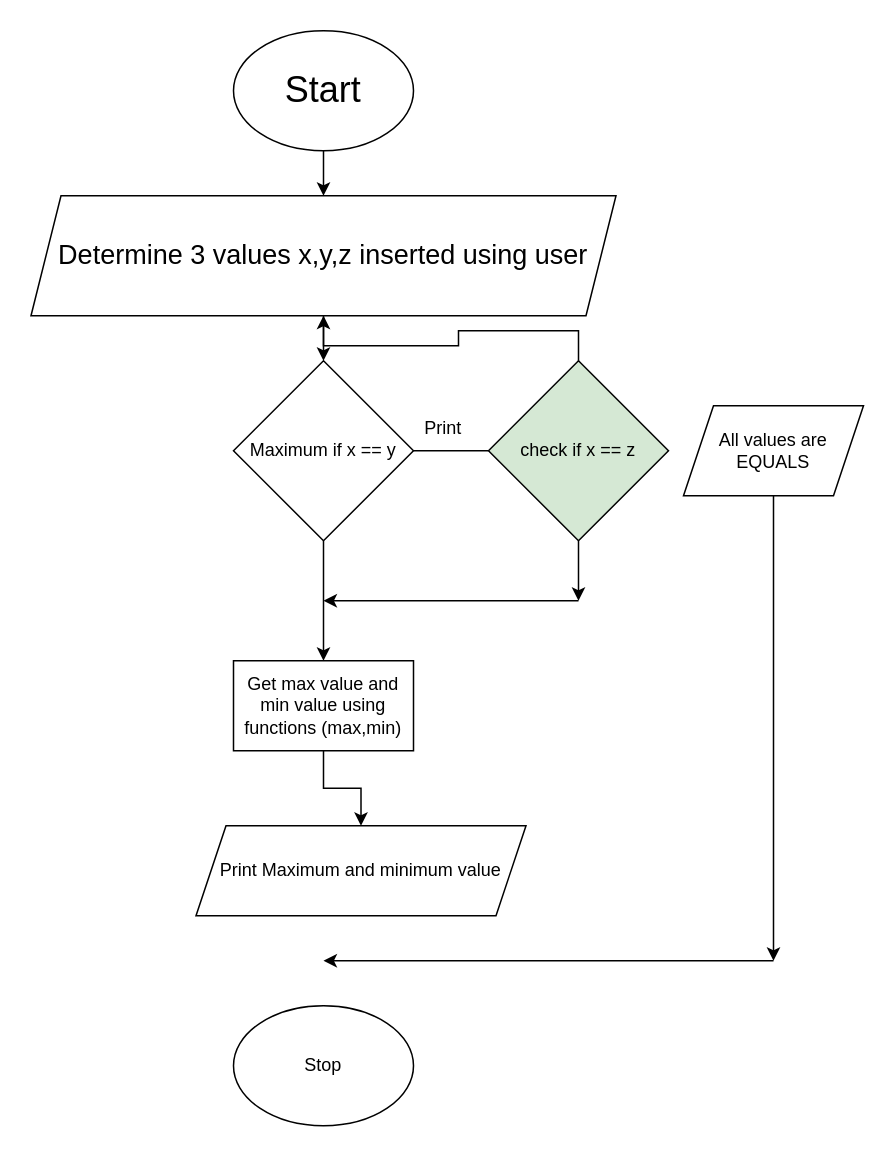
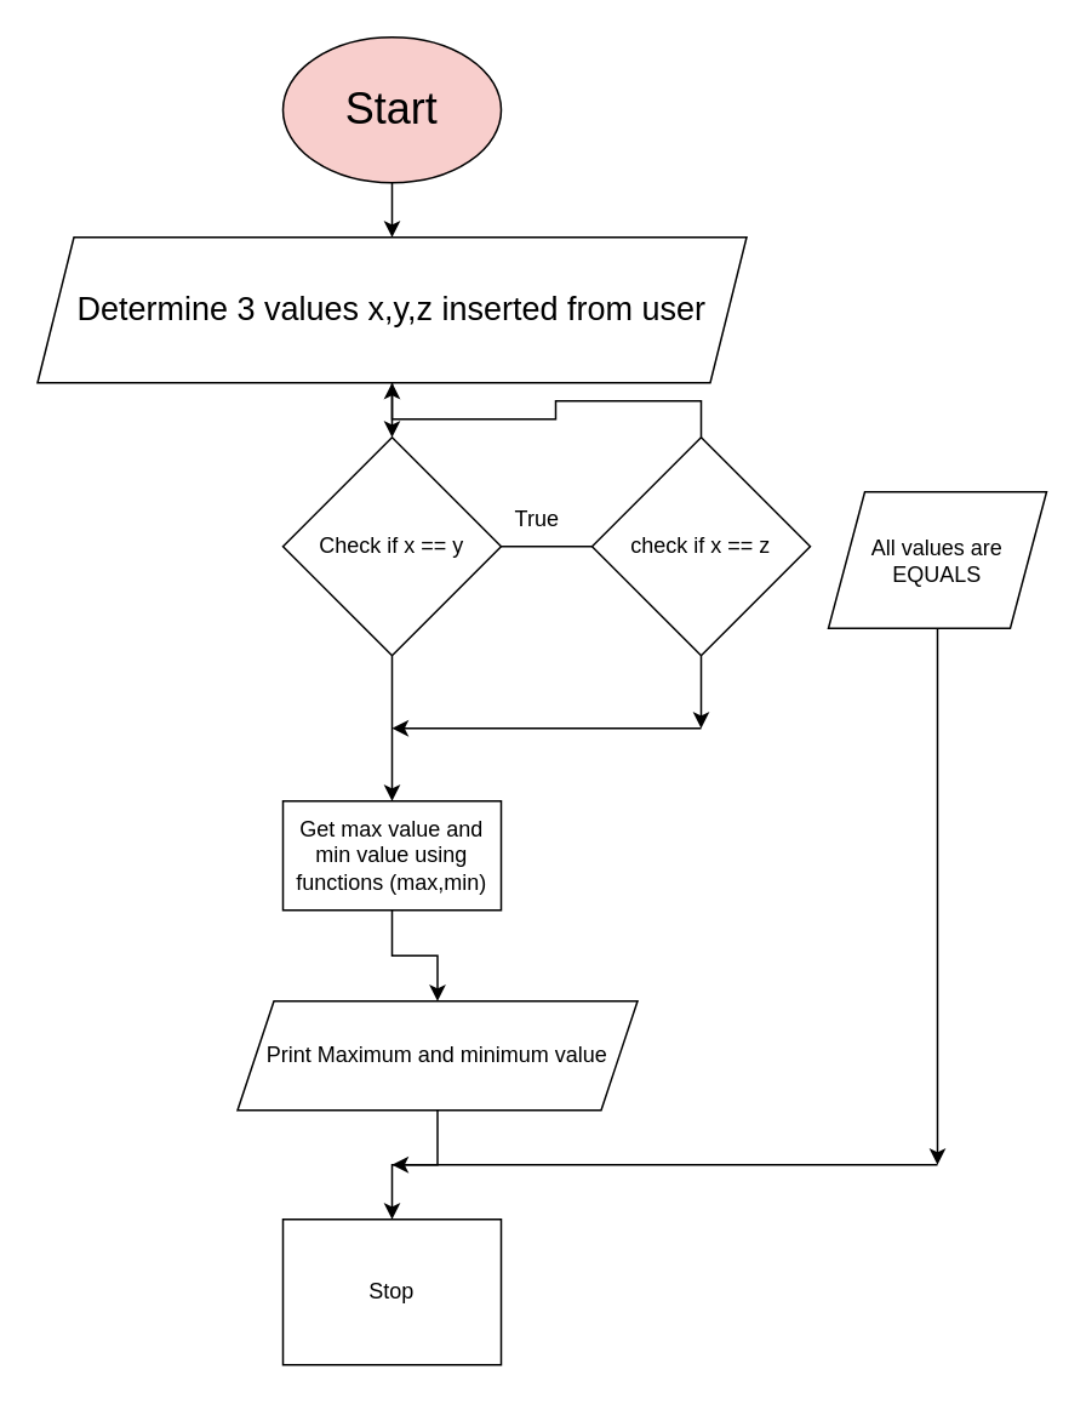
- <mxCell id="3" value="&lt;font style=&quot;font-size: 24px;&quot;&gt;Start&lt;/font&gt;" style="ellipse;whiteSpace=wrap;html=1;" vertex="1" parent="1"><mxGeometry x="155" y="20" width="120" height="80" as="geometry" /></mxCell>
+ <mxCell id="3" value="&lt;font style=&quot;font-size: 24px;&quot;&gt;Start&lt;/font&gt;" style="ellipse;whiteSpace=wrap;html=1;fillColor=#f8cecc;" vertex="1" parent="1"><mxGeometry x="155" y="20" width="120" height="80" as="geometry" /></mxCell>
- <mxCell id="5" value="&lt;font style=&quot;font-size: 18px;&quot;&gt;Determine 3 values x,y,z inserted using user&lt;/font&gt;" style="shape=parallelogram;perimeter=parallelogramPerimeter;whiteSpace=wrap;html=1;fixedSize=1;align=center;" vertex="1" parent="1"><mxGeometry x="20" y="130" width="390" height="80" as="geometry" /></mxCell>
+ <mxCell id="5" value="&lt;font style=&quot;font-size: 18px;&quot;&gt;Determine 3 values x,y,z inserted from user&lt;/font&gt;" style="shape=parallelogram;perimeter=parallelogramPerimeter;whiteSpace=wrap;html=1;fixedSize=1;align=center;" vertex="1" parent="1"><mxGeometry x="20" y="130" width="390" height="80" as="geometry" /></mxCell>
- <mxCell id="12" value="Print" style="text;html=1;strokeColor=none;fillColor=none;align=center;verticalAlign=middle;whiteSpace=wrap;rounded=0;" vertex="1" parent="1"><mxGeometry x="265" y="270" width="60" height="30" as="geometry" /></mxCell>
+ <mxCell id="12" value="True" style="text;html=1;strokeColor=none;fillColor=none;align=center;verticalAlign=middle;whiteSpace=wrap;rounded=0;" vertex="1" parent="1"><mxGeometry x="265" y="270" width="60" height="30" as="geometry" /></mxCell>
- <mxCell id="8" value="Maximum if x == y" style="rhombus;whiteSpace=wrap;html=1;" vertex="1" parent="1"><mxGeometry x="155" y="240" width="120" height="120" as="geometry" /></mxCell>
+ <mxCell id="8" value="Check if x == y" style="rhombus;whiteSpace=wrap;html=1;" vertex="1" parent="1"><mxGeometry x="155" y="240" width="120" height="120" as="geometry" /></mxCell>
- <mxCell id="11" value="check if x == z" style="rhombus;whiteSpace=wrap;html=1;fillColor=#d5e8d4;" vertex="1" parent="1"><mxGeometry x="325" y="240" width="120" height="120" as="geometry" /></mxCell>
+ <mxCell id="11" value="check if x == z" style="rhombus;whiteSpace=wrap;html=1;" vertex="1" parent="1"><mxGeometry x="325" y="240" width="120" height="120" as="geometry" /></mxCell>
- <mxCell id="14" value="All values are&lt;br&gt;EQUALS" style="shape=parallelogram;perimeter=parallelogramPerimeter;whiteSpace=wrap;html=1;fixedSize=1;" vertex="1" parent="1"><mxGeometry x="455" y="270" width="120" height="60" as="geometry" /></mxCell>
+ <mxCell id="14" value="All values are&lt;br&gt;EQUALS" style="shape=parallelogram;perimeter=parallelogramPerimeter;whiteSpace=wrap;html=1;fixedSize=1;" vertex="1" parent="1"><mxGeometry x="455" y="270" width="120" height="75" as="geometry" /></mxCell>
+ <mxCell id="18" style="edgeStyle=orthogonalEdgeStyle;rounded=0;orthogonalLoop=1;jettySize=auto;html=1;" edge="1" parent="1" source="19" target="20"><mxGeometry relative="1" as="geometry"><mxPoint x="215" y="660" as="targetPoint" /></mxGeometry></mxCell>
- <mxCell id="20" value="Stop" style="ellipse;whiteSpace=wrap;html=1;" vertex="1" parent="1"><mxGeometry x="155" y="670" width="120" height="80" as="geometry" /></mxCell>
+ <mxCell id="20" value="Stop" style="whiteSpace=wrap;html=1;rounded=0;" vertex="1" parent="1"><mxGeometry x="155" y="670" width="120" height="80" as="geometry" /></mxCell>
